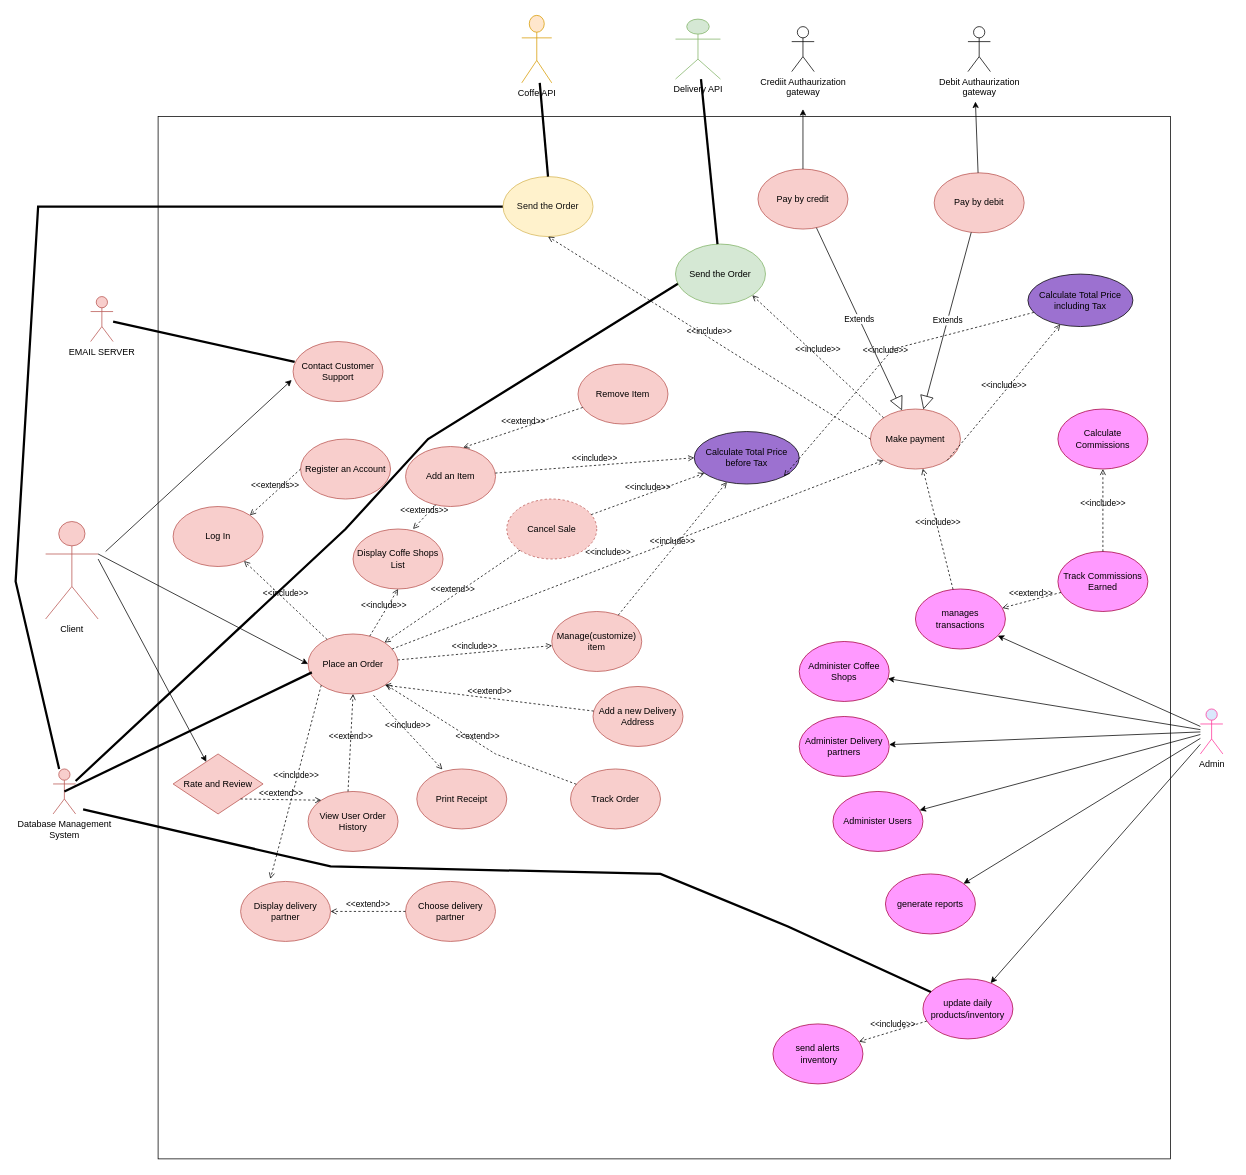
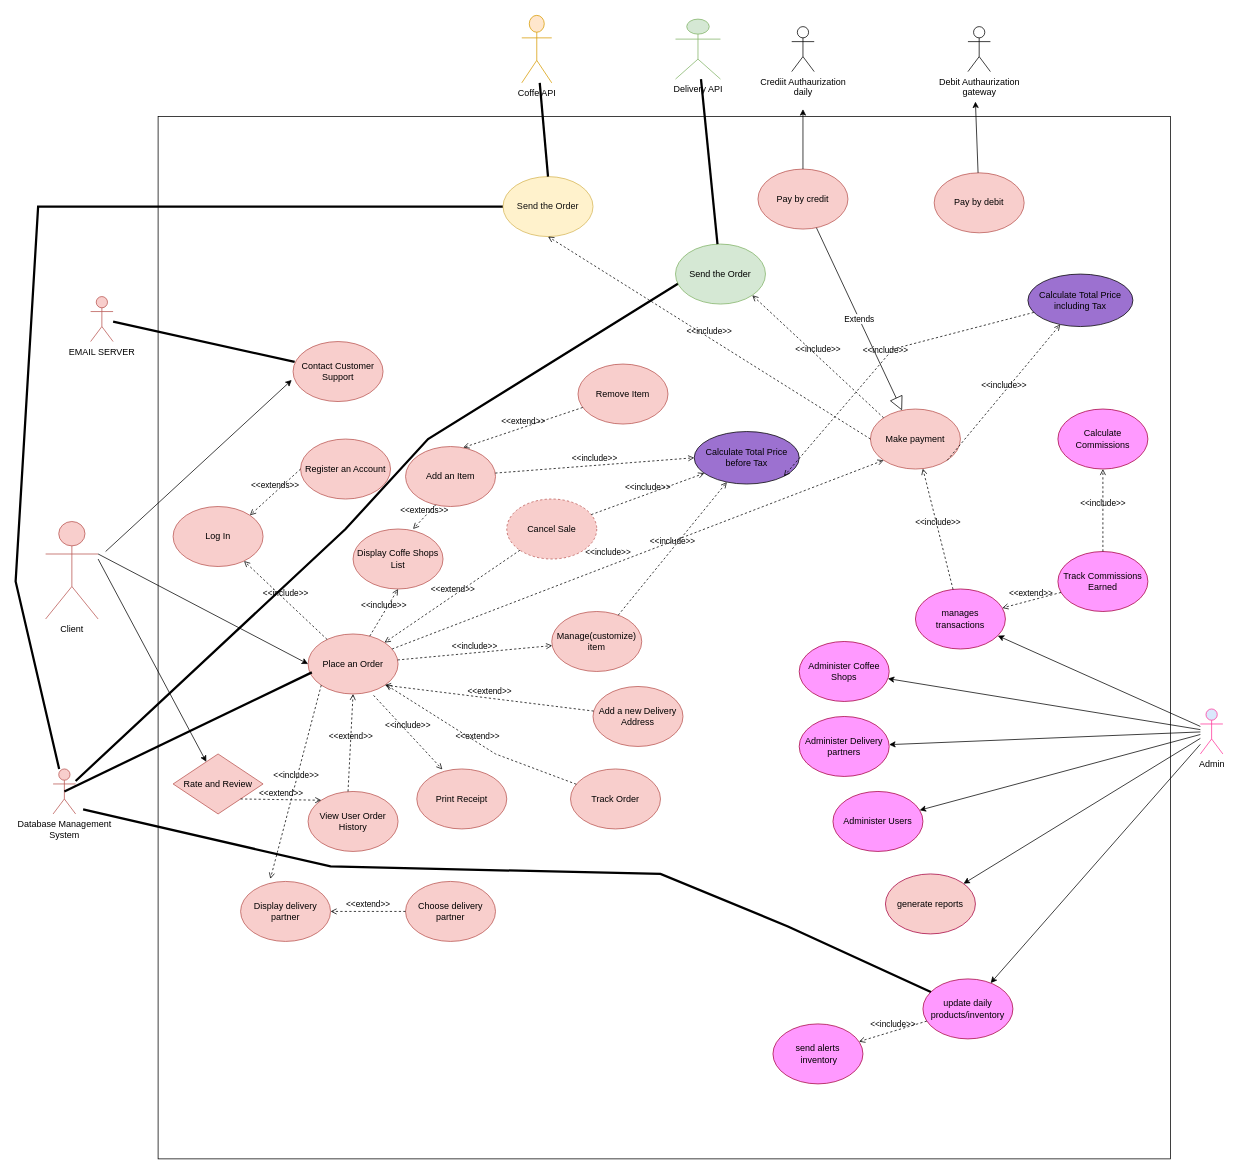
- <mxCell id="43" value="Crediit Authaurization &lt;br&gt;gateway" style="shape=umlActor;verticalLabelPosition=bottom;verticalAlign=top;html=1;" parent="1" vertex="1"><mxGeometry x="1055" y="35" width="30" height="60" as="geometry" /></mxCell>
+ <mxCell id="43" value="Crediit Authaurization &lt;br&gt;daily" style="shape=umlActor;verticalLabelPosition=bottom;verticalAlign=top;html=1;" parent="1" vertex="1"><mxGeometry x="1055" y="35" width="30" height="60" as="geometry" /></mxCell>
- <mxCell id="46" value="Extends" style="endArrow=block;endSize=16;endFill=0;html=1;rounded=0;" parent="1" source="44" target="28" edge="1"><mxGeometry width="160" relative="1" as="geometry"><mxPoint x="1585" y="484.47" as="sourcePoint" /><mxPoint x="1370" y="484.47" as="targetPoint" /></mxGeometry></mxCell>
- <mxCell id="54" value="generate reports&lt;span id=&quot;docs-internal-guid-7f99d97e-7fff-2284-a1e5-a3dbc134dcc0&quot;&gt;&lt;/span&gt;" style="ellipse;whiteSpace=wrap;html=1;fillColor=#FF99FF;fontColor=#000000;strokeColor=#A50040;" parent="1" vertex="1"><mxGeometry x="1180" y="1165" width="120" height="80" as="geometry" /></mxCell>
+ <mxCell id="54" value="generate reports&lt;span id=&quot;docs-internal-guid-7f99d97e-7fff-2284-a1e5-a3dbc134dcc0&quot;&gt;&lt;/span&gt;" style="ellipse;whiteSpace=wrap;html=1;fillColor=#f8cecc;fontColor=#000000;strokeColor=#A50040;" parent="1" vertex="1"><mxGeometry x="1180" y="1165" width="120" height="80" as="geometry" /></mxCell>
